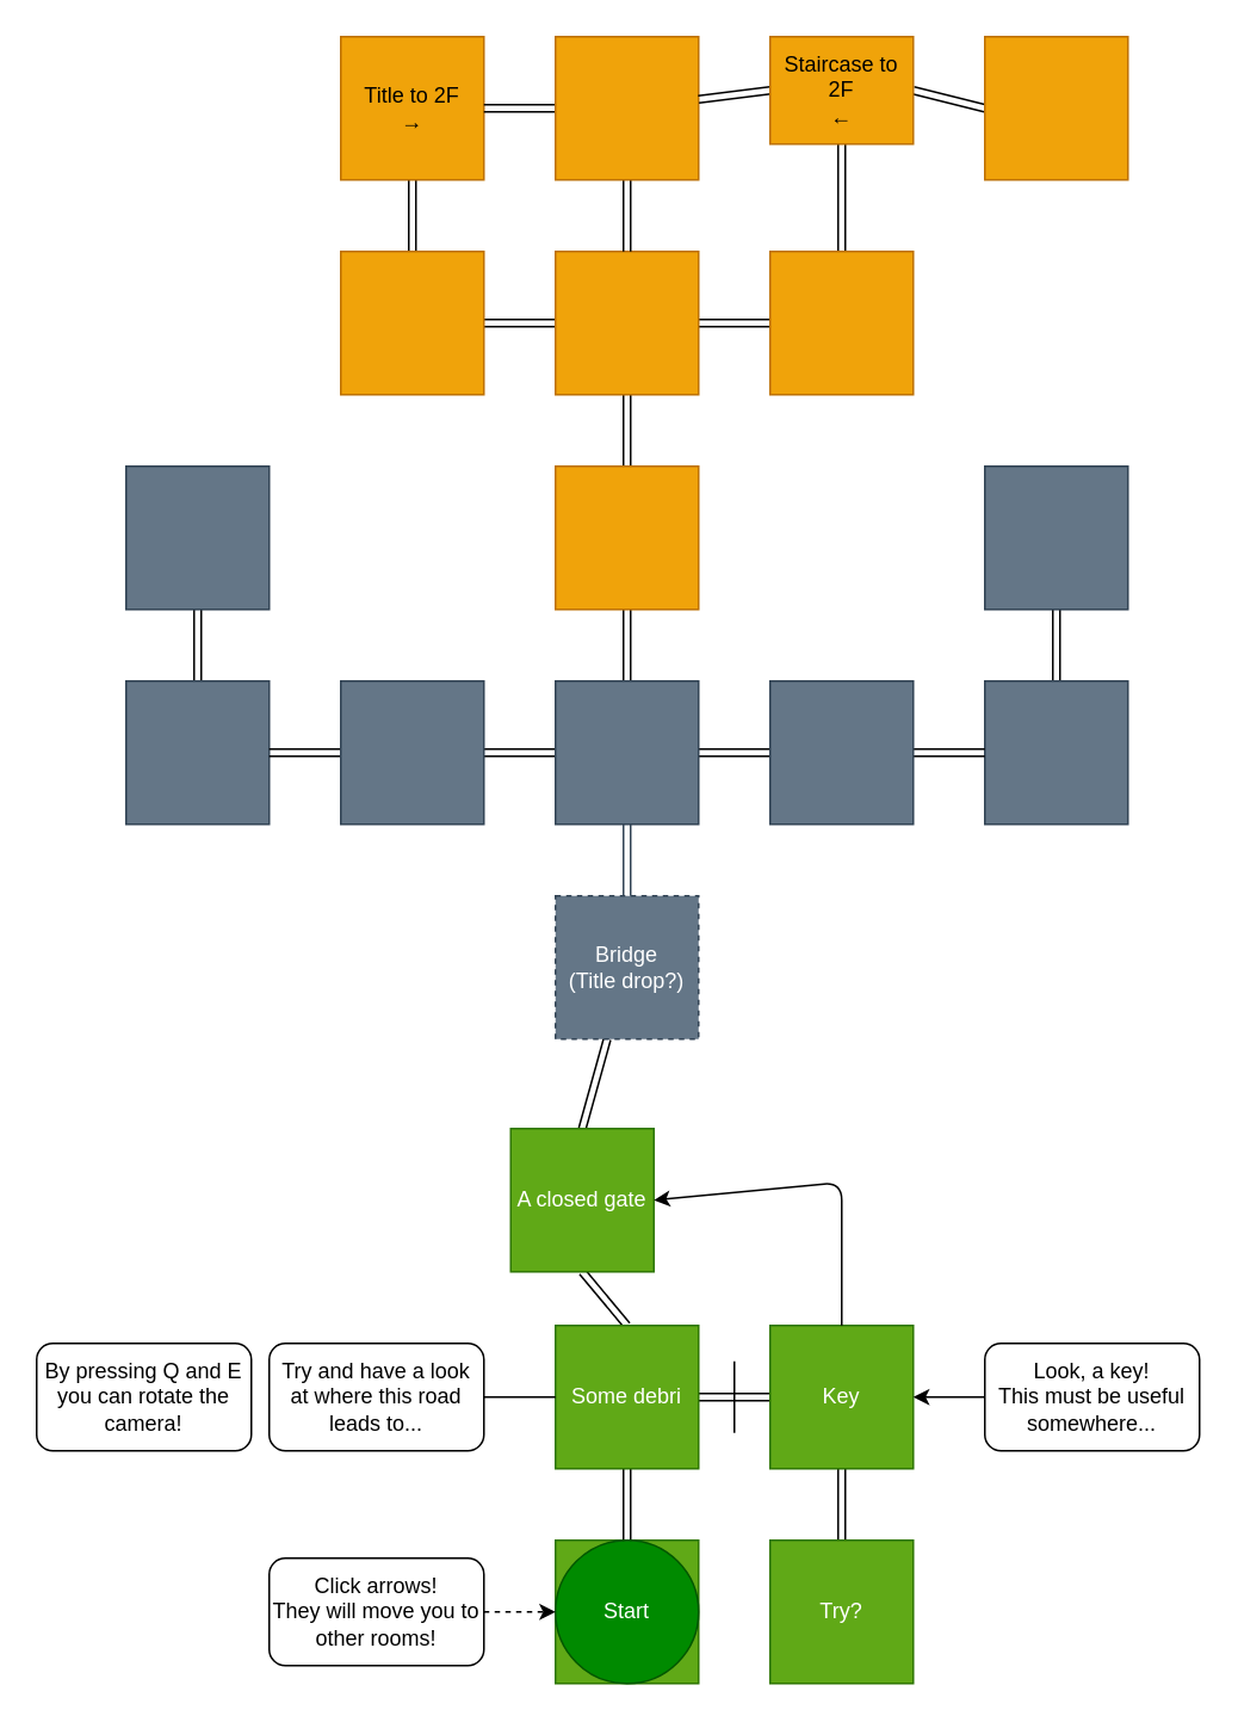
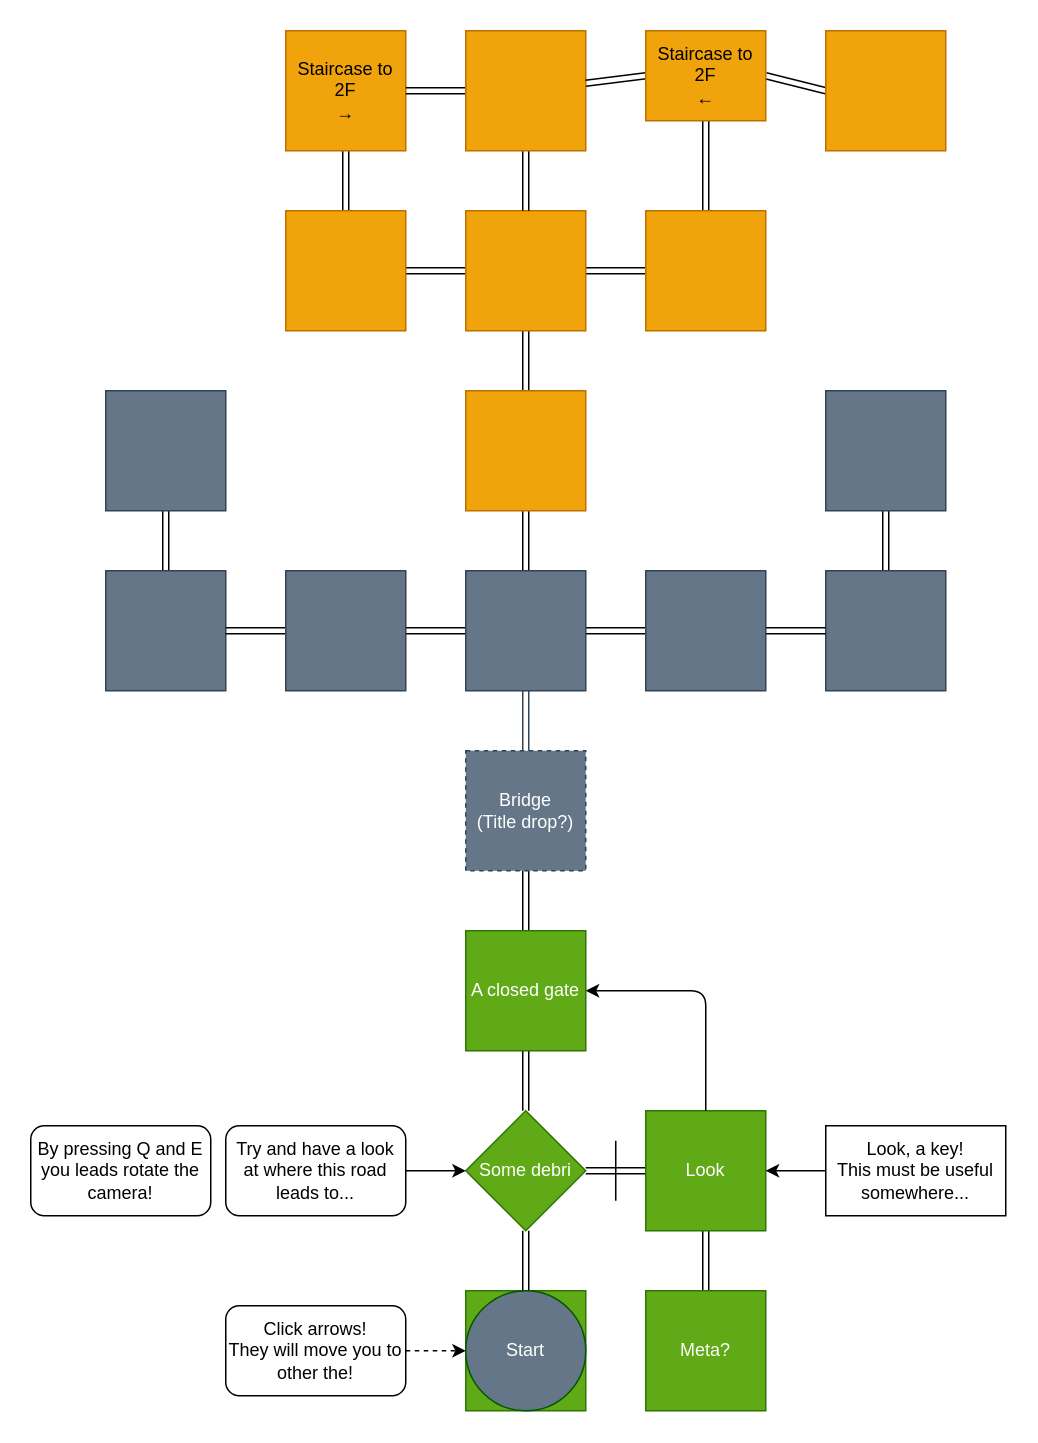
- <mxCell id="47" value="Title to 2F&lt;div&gt;→&lt;/div&gt;" style="whiteSpace=wrap;html=1;aspect=fixed;fillColor=#f0a30a;fontColor=#000000;strokeColor=#BD7000;" vertex="1" parent="1"><mxGeometry x="190" y="20" width="80" height="80" as="geometry" /></mxCell>
+ <mxCell id="47" value="Staircase to 2F&lt;div&gt;→&lt;/div&gt;" style="whiteSpace=wrap;html=1;aspect=fixed;fillColor=#f0a30a;fontColor=#000000;strokeColor=#BD7000;" vertex="1" parent="1"><mxGeometry x="190" y="20" width="80" height="80" as="geometry" /></mxCell>
- <mxCell id="11" value="A closed gate" style="whiteSpace=wrap;html=1;aspect=fixed;rounded=0;fillColor=#60a917;fontColor=#ffffff;strokeColor=#2D7600;" vertex="1" parent="1"><mxGeometry x="285" y="630" width="80" height="80" as="geometry" /></mxCell>
+ <mxCell id="11" value="A closed gate" style="whiteSpace=wrap;html=1;aspect=fixed;rounded=0;fillColor=#60a917;fontColor=#ffffff;strokeColor=#2D7600;" vertex="1" parent="1"><mxGeometry x="310" y="620" width="80" height="80" as="geometry" /></mxCell>
- <mxCell id="16" value="By pressing Q and E&lt;div&gt;you can rotate the camera!&lt;/div&gt;" style="rounded=1;whiteSpace=wrap;html=1;" vertex="1" parent="1"><mxGeometry x="20" y="750" width="120" height="60" as="geometry" /></mxCell>
+ <mxCell id="16" value="By pressing Q and E&lt;div&gt;you leads rotate the camera!&lt;/div&gt;" style="rounded=1;whiteSpace=wrap;html=1;" vertex="1" parent="1"><mxGeometry x="20" y="750" width="120" height="60" as="geometry" /></mxCell>
- <mxCell id="17" style="edgeStyle=none;orthogonalLoop=1;jettySize=auto;html=1;exitX=1;exitY=0.5;exitDx=0;exitDy=0;entryX=0;entryY=0.5;entryDx=0;entryDy=0;endArrow=none;" edge="1" parent="1" source="18" target="6"><mxGeometry relative="1" as="geometry" /></mxCell>
+ <mxCell id="17" style="edgeStyle=none;orthogonalLoop=1;jettySize=auto;html=1;exitX=1;exitY=0.5;exitDx=0;exitDy=0;entryX=0;entryY=0.5;entryDx=0;entryDy=0;" edge="1" parent="1" source="18" target="6"><mxGeometry relative="1" as="geometry" /></mxCell>
- <mxCell id="6" value="Some debri" style="whiteSpace=wrap;html=1;aspect=fixed;rounded=0;fillColor=#60a917;fontColor=#ffffff;strokeColor=#2D7600;" vertex="1" parent="1"><mxGeometry x="310" y="740" width="80" height="80" as="geometry" /></mxCell>
+ <mxCell id="6" value="Some debri" style="rhombus;whiteSpace=wrap;html=1;aspect=fixed;fillColor=#60a917;fontColor=#ffffff;strokeColor=#2D7600;" vertex="1" parent="1"><mxGeometry x="310" y="740" width="80" height="80" as="geometry" /></mxCell>
- <mxCell id="8" value="Key" style="whiteSpace=wrap;html=1;aspect=fixed;rounded=0;fillColor=#60a917;fontColor=#ffffff;strokeColor=#2D7600;" vertex="1" parent="1"><mxGeometry x="430" y="740" width="80" height="80" as="geometry" /></mxCell>
+ <mxCell id="8" value="Look" style="whiteSpace=wrap;html=1;aspect=fixed;rounded=0;fillColor=#60a917;fontColor=#ffffff;strokeColor=#2D7600;" vertex="1" parent="1"><mxGeometry x="430" y="740" width="80" height="80" as="geometry" /></mxCell>
- <mxCell id="21" value="Look, a key!&lt;div&gt;This must be useful somewhere...&lt;/div&gt;" style="rounded=1;whiteSpace=wrap;html=1;" vertex="1" parent="1"><mxGeometry x="550" y="750" width="120" height="60" as="geometry" /></mxCell>
+ <mxCell id="21" value="Look, a key!&lt;div&gt;This must be useful somewhere...&lt;/div&gt;" style="whiteSpace=wrap;html=1;rounded=0;" vertex="1" parent="1"><mxGeometry x="550" y="750" width="120" height="60" as="geometry" /></mxCell>
- <mxCell id="15" value="Click arrows!&lt;div&gt;They will move you to other rooms!&lt;/div&gt;" style="rounded=1;whiteSpace=wrap;html=1;" vertex="1" parent="1"><mxGeometry x="150" y="870" width="120" height="60" as="geometry" /></mxCell>
+ <mxCell id="15" value="Click arrows!&lt;div&gt;They will move you to other the!&lt;/div&gt;" style="rounded=1;whiteSpace=wrap;html=1;" vertex="1" parent="1"><mxGeometry x="150" y="870" width="120" height="60" as="geometry" /></mxCell>
- <mxCell id="12" value="Start" style="ellipse;whiteSpace=wrap;html=1;aspect=fixed;rounded=0;fillColor=#008a00;fontColor=#ffffff;strokeColor=#005700;" vertex="1" parent="1"><mxGeometry x="310" y="860" width="80" height="80" as="geometry" /></mxCell>
+ <mxCell id="12" value="Start" style="ellipse;whiteSpace=wrap;html=1;aspect=fixed;rounded=0;fillColor=#647687;fontColor=#ffffff;strokeColor=#005700;" vertex="1" parent="1"><mxGeometry x="310" y="860" width="80" height="80" as="geometry" /></mxCell>
- <mxCell id="9" value="Try?" style="whiteSpace=wrap;html=1;aspect=fixed;rounded=0;fillColor=#60a917;fontColor=#ffffff;strokeColor=#2D7600;" vertex="1" parent="1"><mxGeometry x="430" y="860" width="80" height="80" as="geometry" /></mxCell>
+ <mxCell id="9" value="Meta?" style="whiteSpace=wrap;html=1;aspect=fixed;rounded=0;fillColor=#60a917;fontColor=#ffffff;strokeColor=#2D7600;" vertex="1" parent="1"><mxGeometry x="430" y="860" width="80" height="80" as="geometry" /></mxCell>
